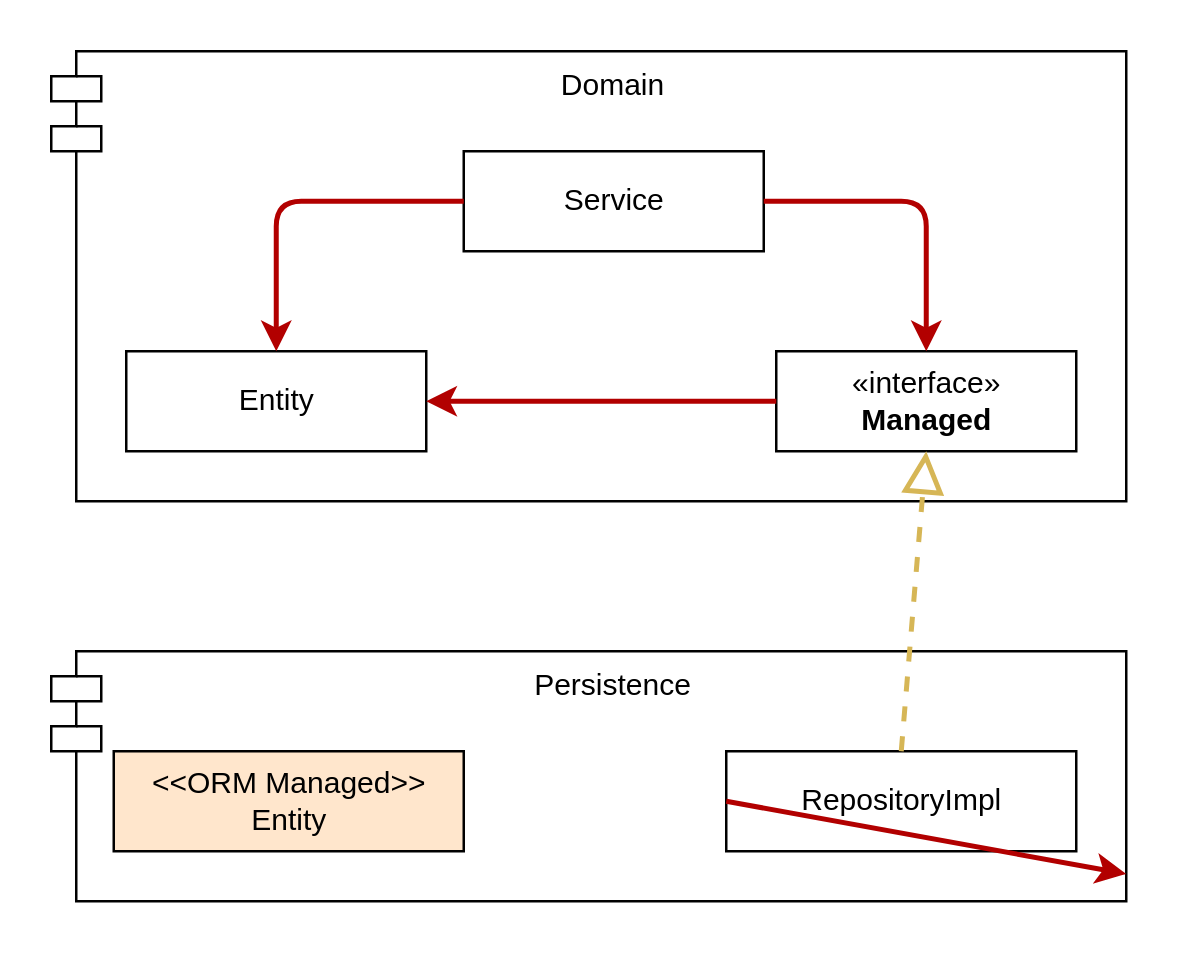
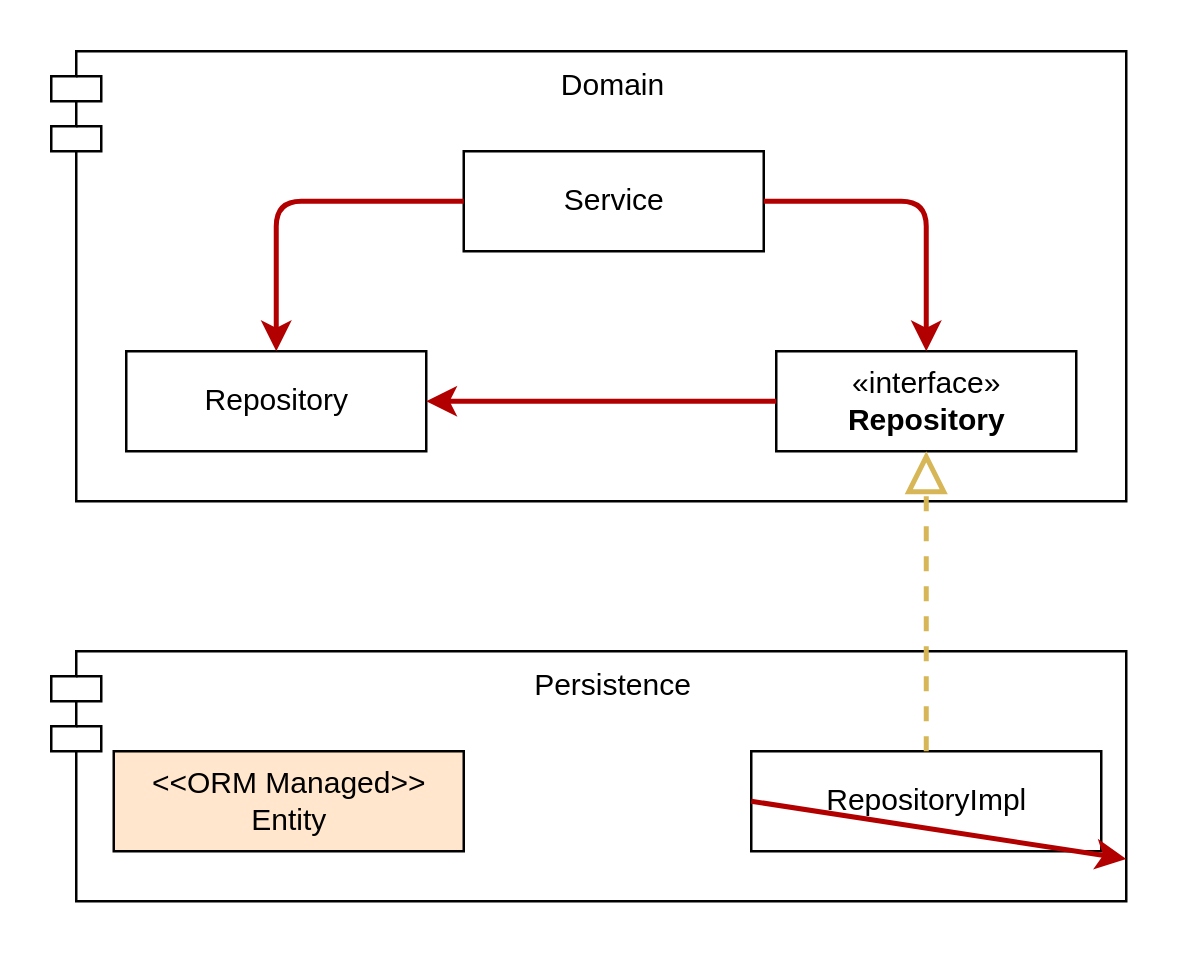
- <mxCell id="3" value="Entity" style="html=1;" vertex="1" parent="1"><mxGeometry x="50" y="140" width="120" height="40" as="geometry" /></mxCell>
+ <mxCell id="3" value="Repository" style="html=1;" vertex="1" parent="1"><mxGeometry x="50" y="140" width="120" height="40" as="geometry" /></mxCell>
- <mxCell id="5" value="«interface»&lt;br&gt;&lt;b&gt;Managed&lt;/b&gt;" style="html=1;fillColor=none;" vertex="1" parent="1"><mxGeometry x="310" y="140" width="120" height="40" as="geometry" /></mxCell>
+ <mxCell id="5" value="«interface»&lt;br&gt;&lt;b&gt;Repository&lt;/b&gt;" style="html=1;fillColor=none;" vertex="1" parent="1"><mxGeometry x="310" y="140" width="120" height="40" as="geometry" /></mxCell>
- <mxCell id="10" value="RepositoryImpl" style="html=1;" vertex="1" parent="1"><mxGeometry x="290" y="300" width="140" height="40" as="geometry" /></mxCell>
+ <mxCell id="10" value="RepositoryImpl" style="html=1;" vertex="1" parent="1"><mxGeometry x="300" y="300" width="140" height="40" as="geometry" /></mxCell>
